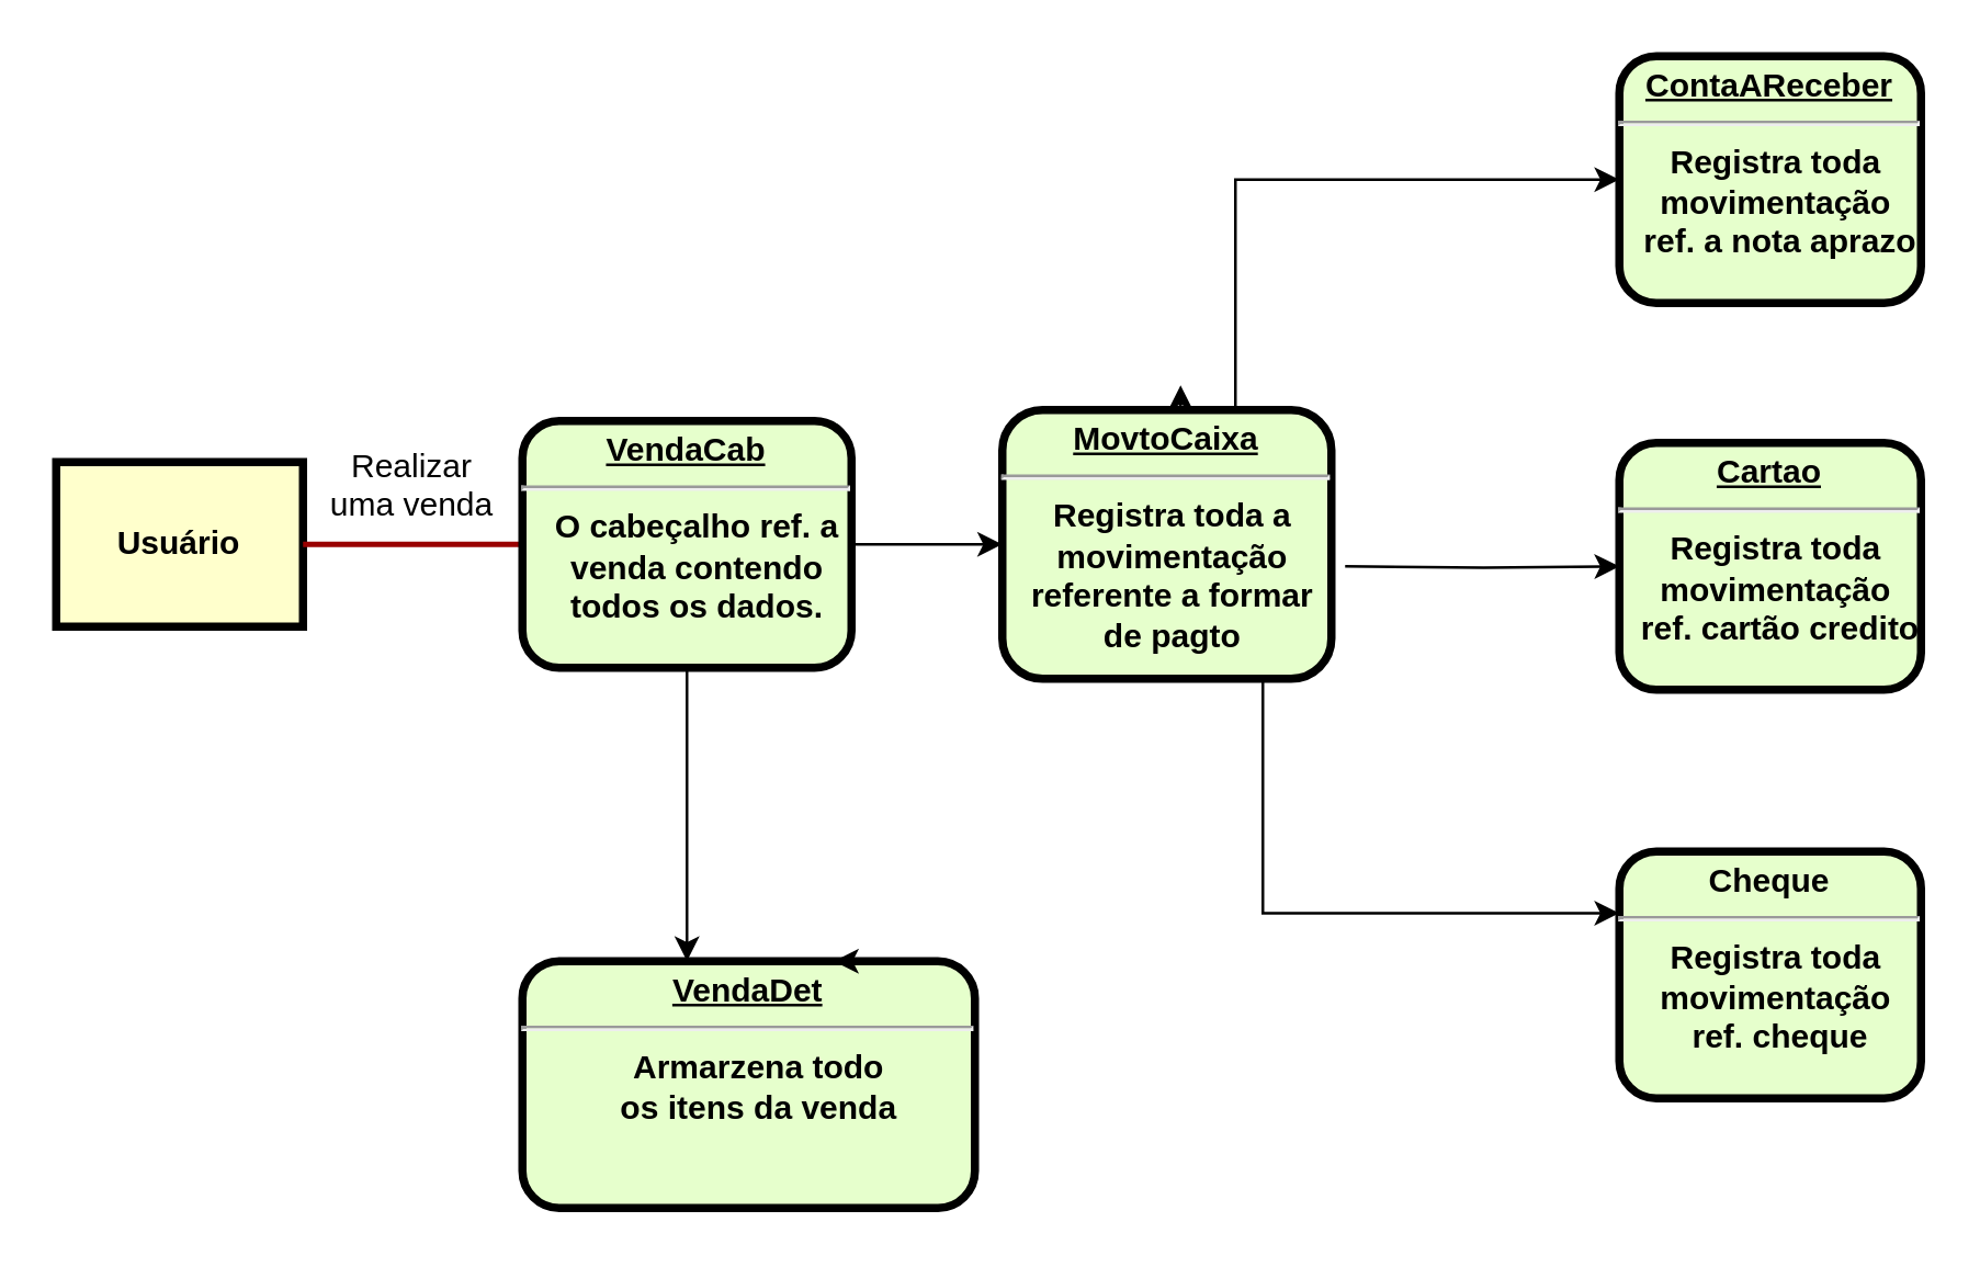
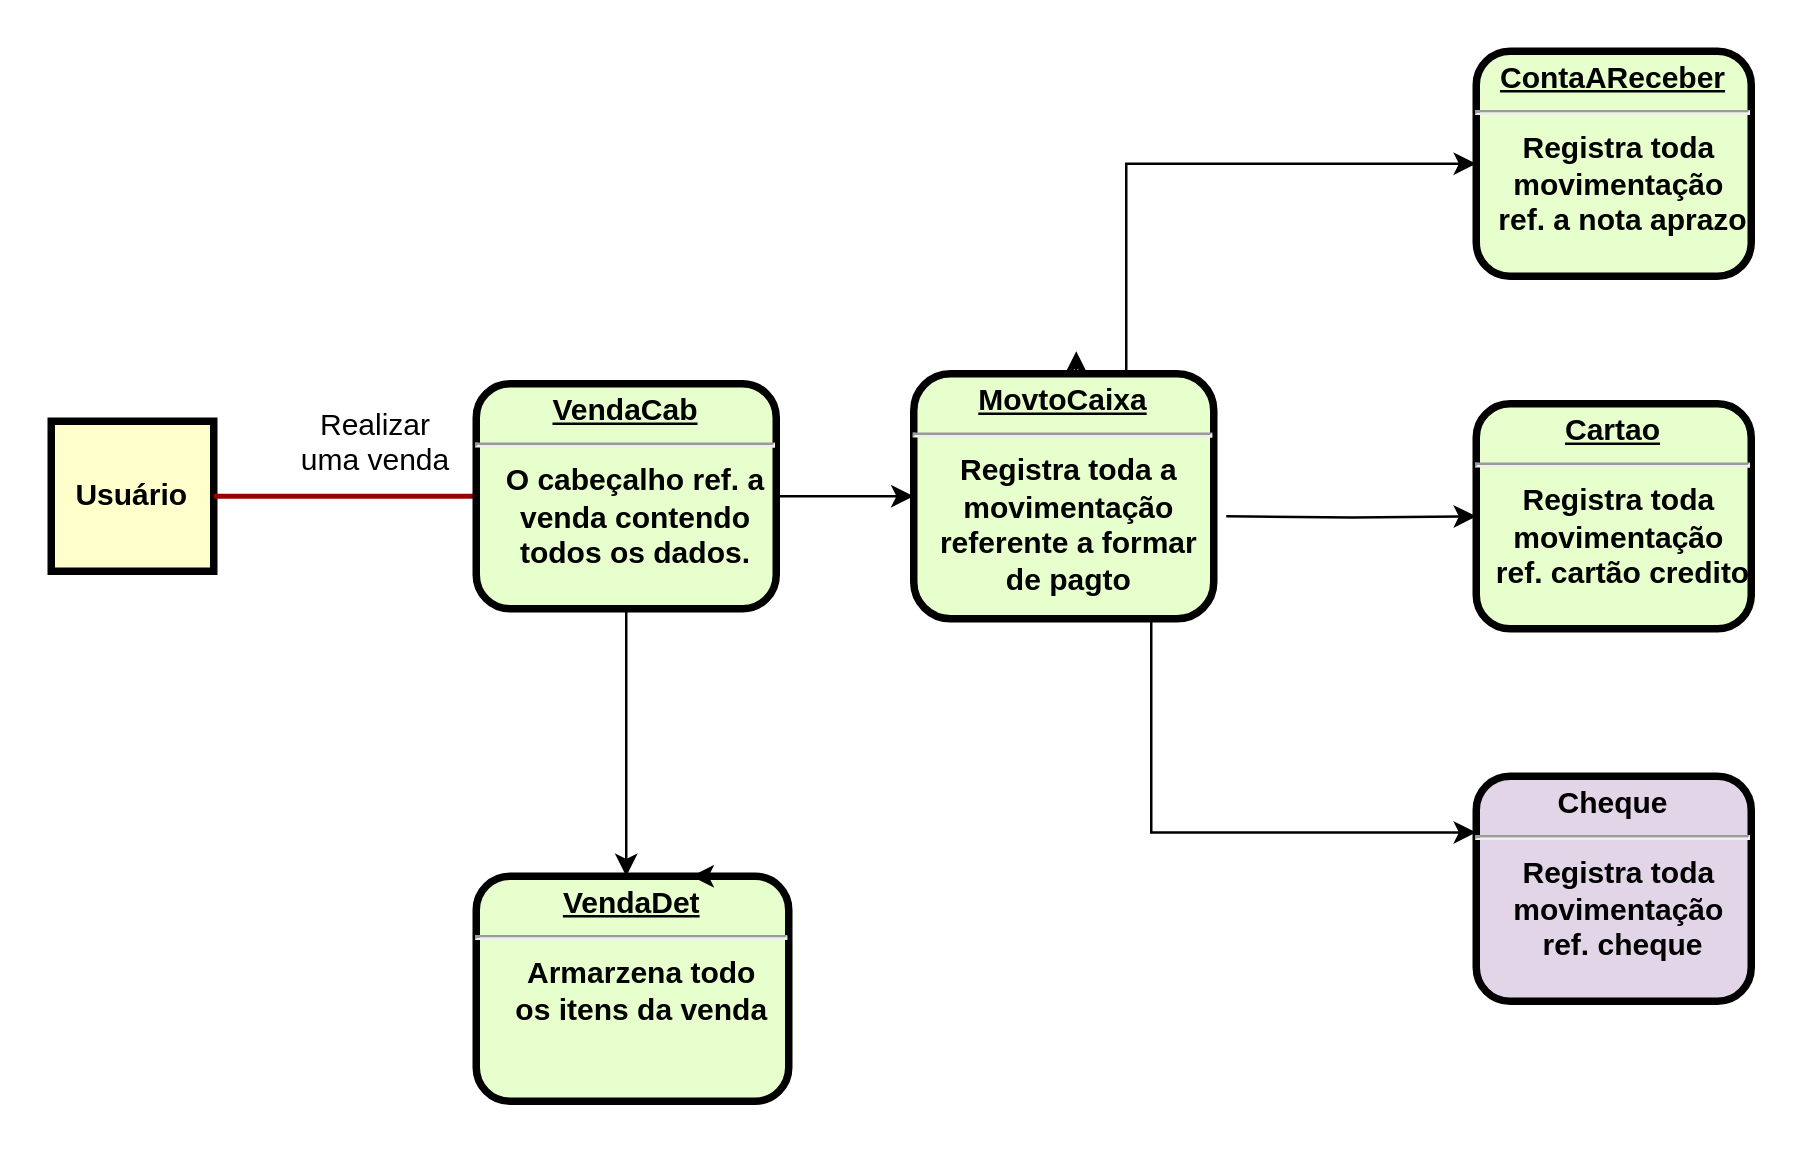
- <mxCell id="2" value="Usuário" style="whiteSpace=wrap;align=center;verticalAlign=middle;fontStyle=1;strokeWidth=3;fillColor=#FFFFCC" parent="1" vertex="1"><mxGeometry x="20" y="168" width="90" height="60" as="geometry" /></mxCell>
+ <mxCell id="2" value="Usuário" style="whiteSpace=wrap;align=center;verticalAlign=middle;fontStyle=1;strokeWidth=3;fillColor=#FFFFCC" parent="1" vertex="1"><mxGeometry x="20" y="168" width="65" height="60" as="geometry" /></mxCell>
- <mxCell id="16" value="&lt;p style=&quot;margin: 4px 0px 0px&quot;&gt;Cheque&lt;/p&gt;&lt;hr&gt;&lt;p style=&quot;margin: 0px 0px 0px 8px&quot;&gt;Registra toda&amp;nbsp;&lt;/p&gt;&lt;p style=&quot;margin: 0px 0px 0px 8px&quot;&gt;movimentação&amp;nbsp;&lt;/p&gt;&lt;p style=&quot;margin: 0px 0px 0px 8px&quot;&gt;&lt;span&gt;ref. cheque&lt;/span&gt;&lt;/p&gt;" style="verticalAlign=middle;align=center;overflow=fill;fontSize=12;fontFamily=Helvetica;html=1;rounded=1;fontStyle=1;strokeWidth=3;fillColor=#E6FFCC" vertex="1" parent="1"><mxGeometry x="590" y="310" width="110" height="90" as="geometry" /></mxCell>
+ <mxCell id="16" value="&lt;p style=&quot;margin: 4px 0px 0px&quot;&gt;Cheque&lt;/p&gt;&lt;hr&gt;&lt;p style=&quot;margin: 0px 0px 0px 8px&quot;&gt;Registra toda&amp;nbsp;&lt;/p&gt;&lt;p style=&quot;margin: 0px 0px 0px 8px&quot;&gt;movimentação&amp;nbsp;&lt;/p&gt;&lt;p style=&quot;margin: 0px 0px 0px 8px&quot;&gt;&lt;span&gt;ref. cheque&lt;/span&gt;&lt;/p&gt;" style="verticalAlign=middle;align=center;overflow=fill;fontSize=12;fontFamily=Helvetica;html=1;rounded=1;fontStyle=1;strokeWidth=3;fillColor=#e1d5e7;" vertex="1" parent="1"><mxGeometry x="590" y="310" width="110" height="90" as="geometry" /></mxCell>
- <mxCell id="3" value="&lt;p style=&quot;margin: 0px ; margin-top: 4px ; text-align: center ; text-decoration: underline&quot;&gt;&lt;strong&gt;VendaDet&lt;/strong&gt;&lt;/p&gt;&lt;hr&gt;&lt;p style=&quot;margin: 0px ; margin-left: 8px&quot;&gt;Armarzena todo&lt;/p&gt;&lt;p style=&quot;margin: 0px ; margin-left: 8px&quot;&gt;os itens da venda&lt;/p&gt;" style="verticalAlign=middle;align=center;overflow=fill;fontSize=12;fontFamily=Helvetica;html=1;rounded=1;fontStyle=1;strokeWidth=3;fillColor=#E6FFCC" parent="1" vertex="1"><mxGeometry x="190" y="350" width="165" height="90" as="geometry" /></mxCell>
+ <mxCell id="3" value="&lt;p style=&quot;margin: 0px ; margin-top: 4px ; text-align: center ; text-decoration: underline&quot;&gt;&lt;strong&gt;VendaDet&lt;/strong&gt;&lt;/p&gt;&lt;hr&gt;&lt;p style=&quot;margin: 0px ; margin-left: 8px&quot;&gt;Armarzena todo&lt;/p&gt;&lt;p style=&quot;margin: 0px ; margin-left: 8px&quot;&gt;os itens da venda&lt;/p&gt;" style="verticalAlign=middle;align=center;overflow=fill;fontSize=12;fontFamily=Helvetica;html=1;rounded=1;fontStyle=1;strokeWidth=3;fillColor=#E6FFCC" parent="1" vertex="1"><mxGeometry x="190" y="350" width="125" height="90" as="geometry" /></mxCell>
